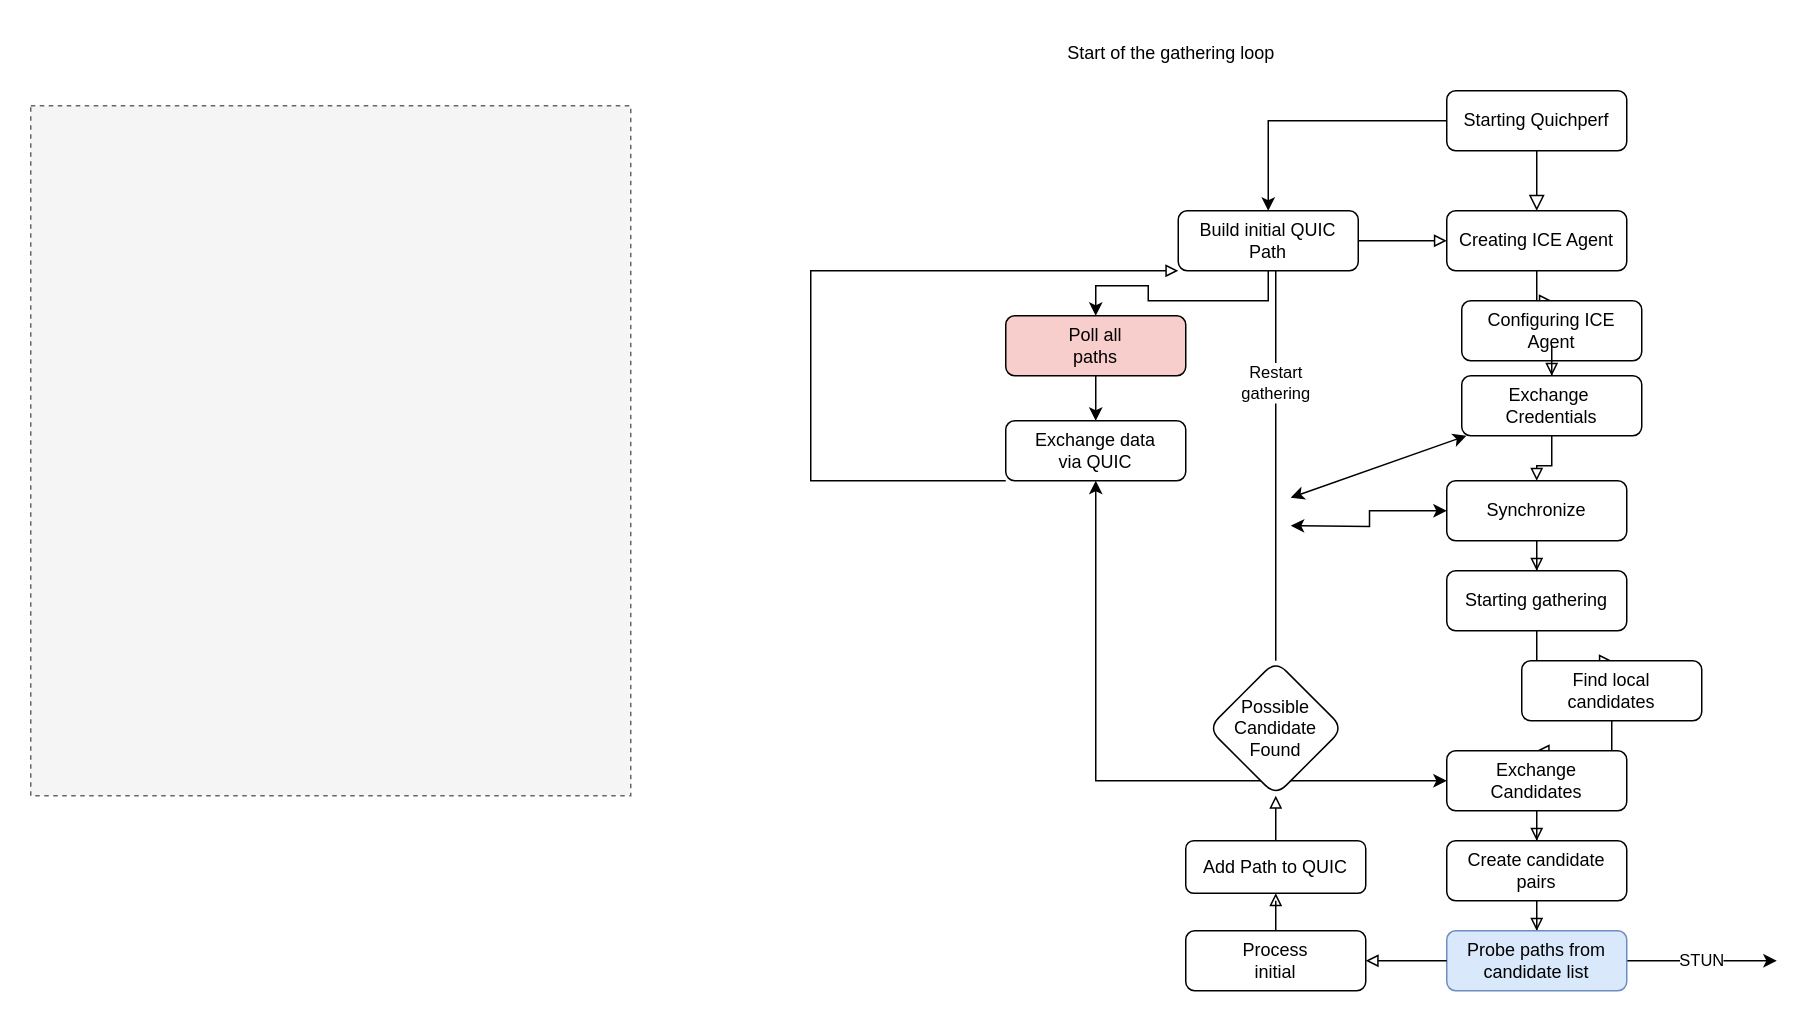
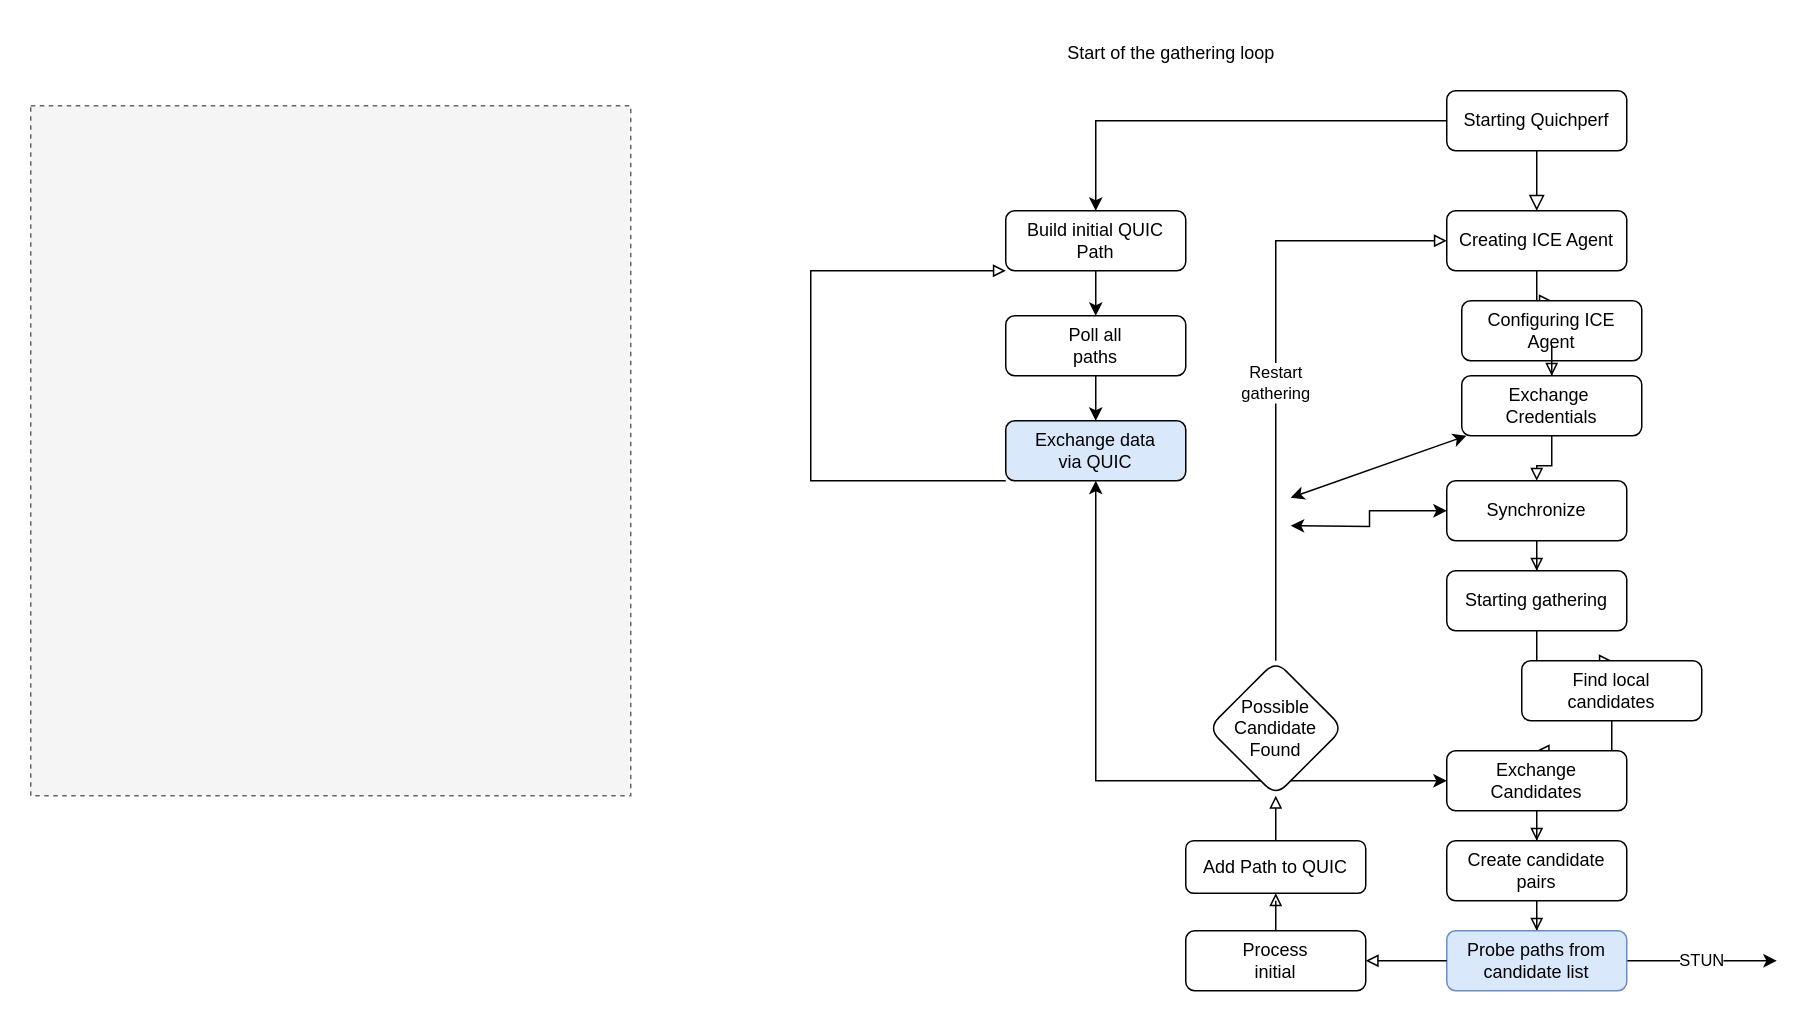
- <mxCell id="29" value="Build initial QUIC Path" style="rounded=1;whiteSpace=wrap;html=1;fontSize=12;glass=0;strokeWidth=1;shadow=0;" parent="1" vertex="1"><mxGeometry x="785" y="140" width="120" height="40" as="geometry" /></mxCell>
+ <mxCell id="29" value="Build initial QUIC Path" style="rounded=1;whiteSpace=wrap;html=1;fontSize=12;glass=0;strokeWidth=1;shadow=0;" parent="1" vertex="1"><mxGeometry x="670" y="140" width="120" height="40" as="geometry" /></mxCell>
- <mxCell id="40" value="Poll all&lt;div&gt;paths&lt;/div&gt;" style="rounded=1;whiteSpace=wrap;html=1;fontSize=12;glass=0;strokeWidth=1;shadow=0;fillColor=#f8cecc;" parent="1" vertex="1"><mxGeometry x="670" y="210" width="120" height="40" as="geometry" /></mxCell>
+ <mxCell id="40" value="Poll all&lt;div&gt;paths&lt;/div&gt;" style="rounded=1;whiteSpace=wrap;html=1;fontSize=12;glass=0;strokeWidth=1;shadow=0;" parent="1" vertex="1"><mxGeometry x="670" y="210" width="120" height="40" as="geometry" /></mxCell>
- <mxCell id="31" value="Exchange data&lt;div&gt;&lt;span style=&quot;background-color: initial;&quot;&gt;via QUIC&lt;/span&gt;&lt;/div&gt;" style="rounded=1;whiteSpace=wrap;html=1;fontSize=12;glass=0;strokeWidth=1;shadow=0;" parent="1" vertex="1"><mxGeometry x="670" y="280" width="120" height="40" as="geometry" /></mxCell>
+ <mxCell id="31" value="Exchange data&lt;div&gt;&lt;span style=&quot;background-color: initial;&quot;&gt;via QUIC&lt;/span&gt;&lt;/div&gt;" style="rounded=1;whiteSpace=wrap;html=1;fontSize=12;glass=0;strokeWidth=1;shadow=0;fillColor=#dae8fc;" parent="1" vertex="1"><mxGeometry x="670" y="280" width="120" height="40" as="geometry" /></mxCell>
